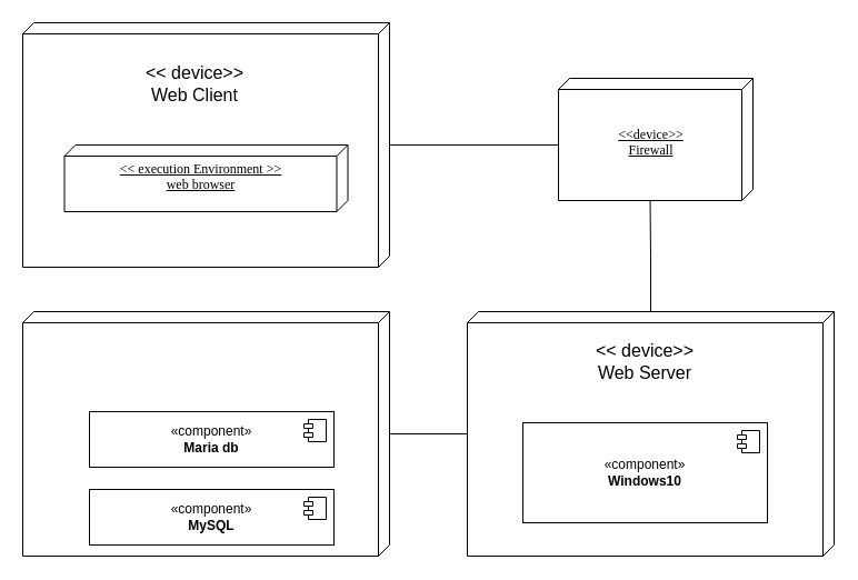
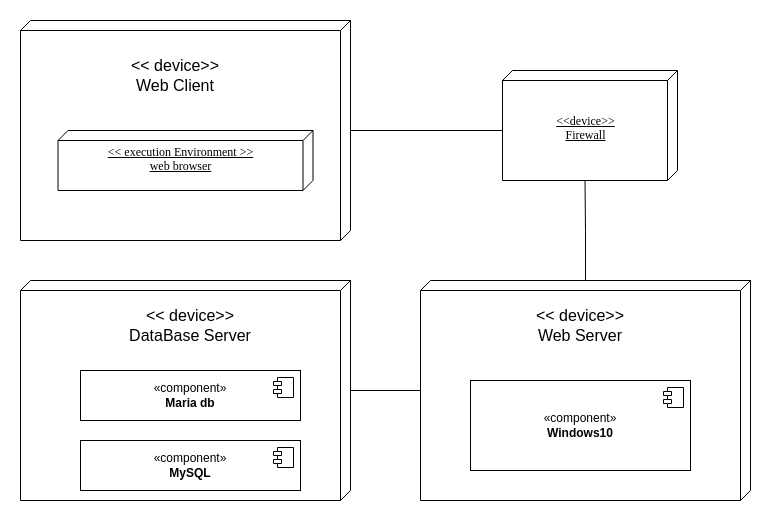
+ <mxCell id="11" value="&amp;lt;&amp;lt; device&amp;gt;&amp;gt;&lt;div&gt;DataBase Server&lt;/div&gt;" style="text;strokeColor=none;fillColor=none;html=1;align=center;verticalAlign=middle;whiteSpace=wrap;rounded=0;fontSize=16;" parent="1" vertex="1"><mxGeometry x="120" y="310" width="140" height="30" as="geometry" /></mxCell>
